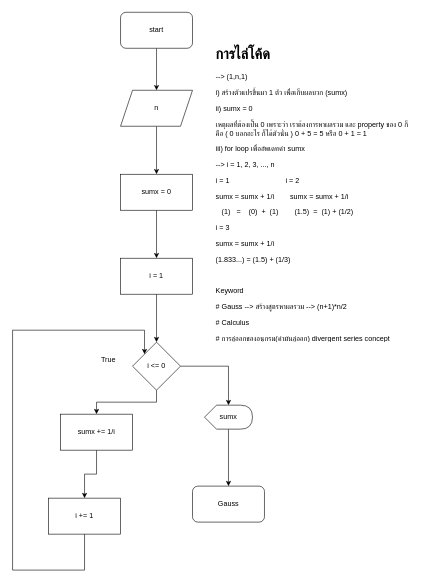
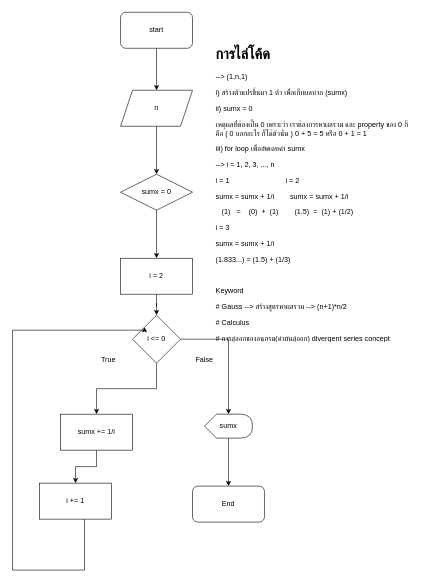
- <mxCell id="8" value="sumx = 0" style="rounded=0;whiteSpace=wrap;html=1;" parent="1" vertex="1"><mxGeometry x="200" y="290" width="120" height="60" as="geometry" /></mxCell>
+ <mxCell id="8" value="sumx = 0" style="rhombus;whiteSpace=wrap;html=1;" parent="1" vertex="1"><mxGeometry x="200" y="290" width="120" height="60" as="geometry" /></mxCell>
- <mxCell id="10" value="i = 1" style="rounded=0;whiteSpace=wrap;html=1;" parent="1" vertex="1"><mxGeometry x="200" y="430" width="120" height="60" as="geometry" /></mxCell>
+ <mxCell id="10" value="i = 2" style="rounded=0;whiteSpace=wrap;html=1;" parent="1" vertex="1"><mxGeometry x="200" y="430" width="120" height="60" as="geometry" /></mxCell>
+ <mxCell id="22" value="False" style="text;html=1;strokeColor=none;fillColor=none;align=center;verticalAlign=middle;whiteSpace=wrap;rounded=0;" parent="1" vertex="1"><mxGeometry x="320" y="590" width="40" height="20" as="geometry" /></mxCell>
- <mxCell id="13" value="i &amp;lt;= 0" style="rhombus;whiteSpace=wrap;html=1;" parent="1" vertex="1"><mxGeometry x="220" y="570" width="80" height="80" as="geometry" /></mxCell>
+ <mxCell id="13" value="i &amp;lt;= 0" style="rhombus;whiteSpace=wrap;html=1;" parent="1" vertex="1"><mxGeometry x="220" y="525" width="80" height="80" as="geometry" /></mxCell>
- <mxCell id="20" value="sumx" style="shape=display;whiteSpace=wrap;html=1;" parent="1" vertex="1"><mxGeometry x="340" y="675" width="80" height="40" as="geometry" /></mxCell>
+ <mxCell id="20" value="sumx" style="shape=display;whiteSpace=wrap;html=1;" parent="1" vertex="1"><mxGeometry x="340" y="690" width="80" height="40" as="geometry" /></mxCell>
- <mxCell id="18" value="Gauss" style="rounded=1;whiteSpace=wrap;html=1;" parent="1" vertex="1"><mxGeometry x="320" y="810" width="120" height="60" as="geometry" /></mxCell>
+ <mxCell id="18" value="End" style="rounded=1;whiteSpace=wrap;html=1;" parent="1" vertex="1"><mxGeometry x="320" y="810" width="120" height="60" as="geometry" /></mxCell>
- <mxCell id="17" value="i += 1" style="rounded=0;whiteSpace=wrap;html=1;" parent="1" vertex="1"><mxGeometry x="80" y="830" width="120" height="60" as="geometry" /></mxCell>
+ <mxCell id="17" value="i += 1" style="rounded=0;whiteSpace=wrap;html=1;" parent="1" vertex="1"><mxGeometry x="65" y="805" width="120" height="60" as="geometry" /></mxCell>
